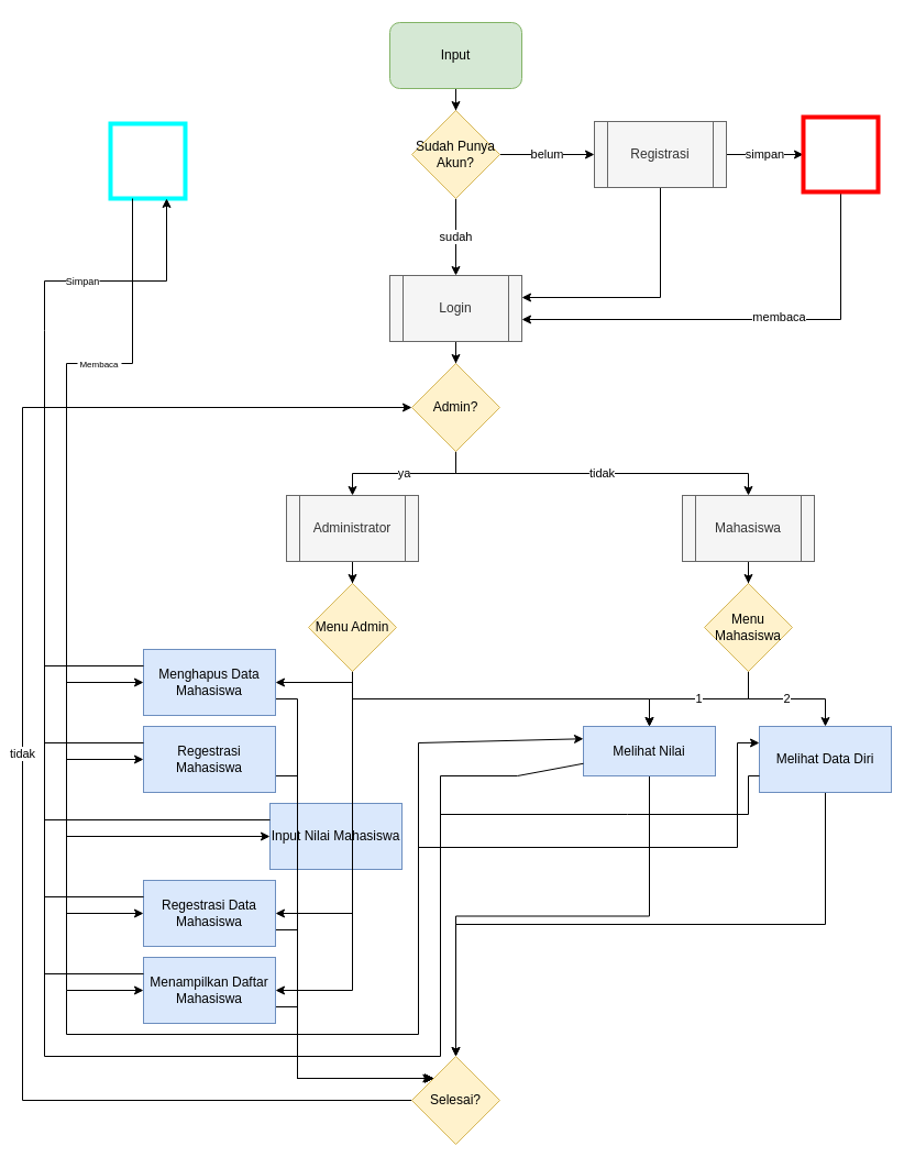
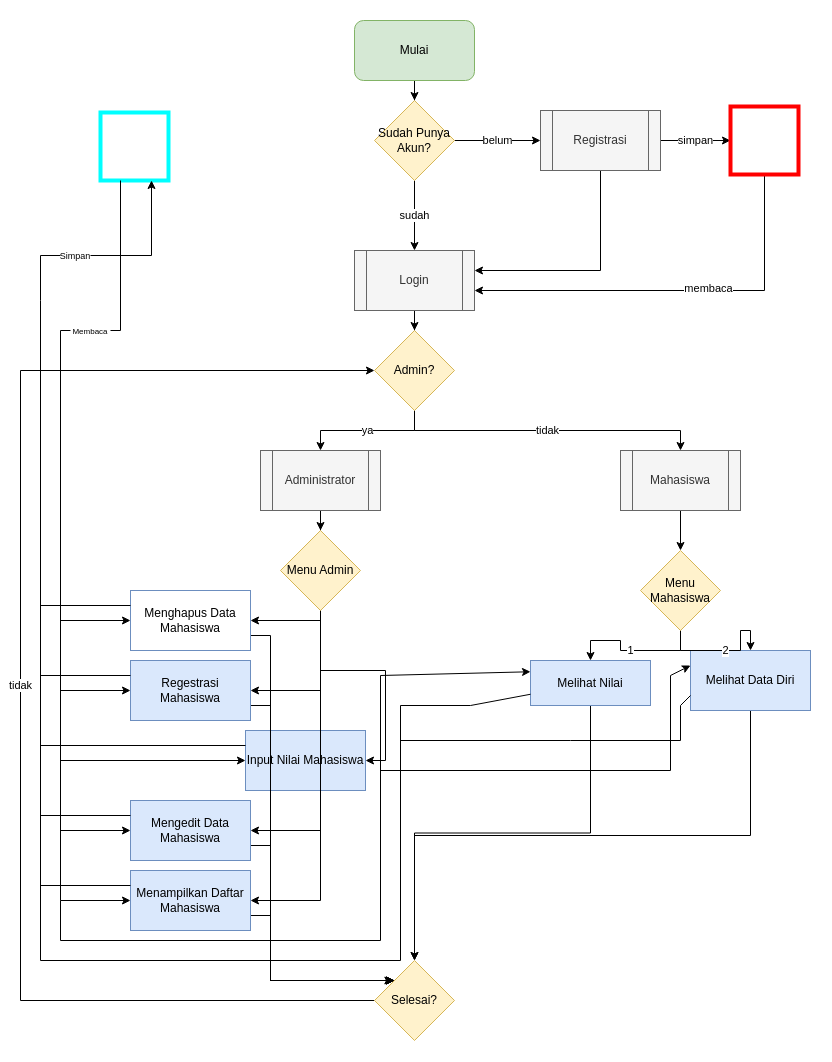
- <mxCell id="3" value="Input" style="rounded=1;whiteSpace=wrap;html=1;fillColor=#d5e8d4;strokeColor=#82b366;" parent="1" vertex="1"><mxGeometry x="354" y="20" width="120" height="60" as="geometry" /></mxCell>
+ <mxCell id="3" value="Mulai" style="rounded=1;whiteSpace=wrap;html=1;fillColor=#d5e8d4;strokeColor=#82b366;" parent="1" vertex="1"><mxGeometry x="354" y="20" width="120" height="60" as="geometry" /></mxCell>
- <mxCell id="46" value="Menu Mahasiswa" style="rhombus;whiteSpace=wrap;html=1;fillColor=#fff2cc;strokeColor=#d6b656;" parent="1" vertex="1"><mxGeometry x="640" y="530" width="80" height="80" as="geometry" /></mxCell>
+ <mxCell id="46" value="Menu Mahasiswa" style="rhombus;whiteSpace=wrap;html=1;fillColor=#fff2cc;strokeColor=#d6b656;" parent="1" vertex="1"><mxGeometry x="640" y="550" width="80" height="80" as="geometry" /></mxCell>
- <mxCell id="28" value="Menghapus Data Mahasiswa" style="rounded=0;whiteSpace=wrap;html=1;fillColor=#dae8fc;strokeColor=#6c8ebf;" parent="1" vertex="1"><mxGeometry x="130" y="590" width="120" height="60" as="geometry" /></mxCell>
+ <mxCell id="28" value="Menghapus Data Mahasiswa" style="rounded=0;whiteSpace=wrap;html=1;fillColor=#ffffff;strokeColor=#6c8ebf;" parent="1" vertex="1"><mxGeometry x="130" y="590" width="120" height="60" as="geometry" /></mxCell>
- <mxCell id="40" style="edgeStyle=orthogonalEdgeStyle;rounded=0;orthogonalLoop=1;jettySize=auto;html=1;exitX=0.5;exitY=1;exitDx=0;exitDy=0;" parent="1" source="43" target="22" edge="1"><mxGeometry relative="1" as="geometry" /></mxCell>
+ <mxCell id="40" style="edgeStyle=orthogonalEdgeStyle;rounded=0;orthogonalLoop=1;jettySize=auto;html=1;exitX=0.5;exitY=1;exitDx=0;exitDy=0;entryX=1;entryY=0.5;entryDx=0;entryDy=0;" parent="1" source="43" target="26" edge="1"><mxGeometry relative="1" as="geometry" /></mxCell>
+ <mxCell id="39" style="edgeStyle=orthogonalEdgeStyle;rounded=0;orthogonalLoop=1;jettySize=auto;html=1;exitX=0.5;exitY=1;exitDx=0;exitDy=0;entryX=1;entryY=0.5;entryDx=0;entryDy=0;" parent="1" source="43" target="24" edge="1"><mxGeometry relative="1" as="geometry" /></mxCell>
- <mxCell id="20" value="Melihat Data Diri" style="rounded=0;whiteSpace=wrap;html=1;fillColor=#dae8fc;strokeColor=#6c8ebf;" parent="1" vertex="1"><mxGeometry x="690" y="660" width="120" height="60" as="geometry" /></mxCell>
+ <mxCell id="20" value="Melihat Data Diri" style="rounded=0;whiteSpace=wrap;html=1;fillColor=#dae8fc;strokeColor=#6c8ebf;" parent="1" vertex="1"><mxGeometry x="690" y="650" width="120" height="60" as="geometry" /></mxCell>
- <mxCell id="30" value="Regestrasi Data Mahasiswa" style="rounded=0;whiteSpace=wrap;html=1;fillColor=#dae8fc;strokeColor=#6c8ebf;" parent="1" vertex="1"><mxGeometry x="130" y="800" width="120" height="60" as="geometry" /></mxCell>
+ <mxCell id="30" value="Mengedit Data Mahasiswa" style="rounded=0;whiteSpace=wrap;html=1;fillColor=#dae8fc;strokeColor=#6c8ebf;" parent="1" vertex="1"><mxGeometry x="130" y="800" width="120" height="60" as="geometry" /></mxCell>
